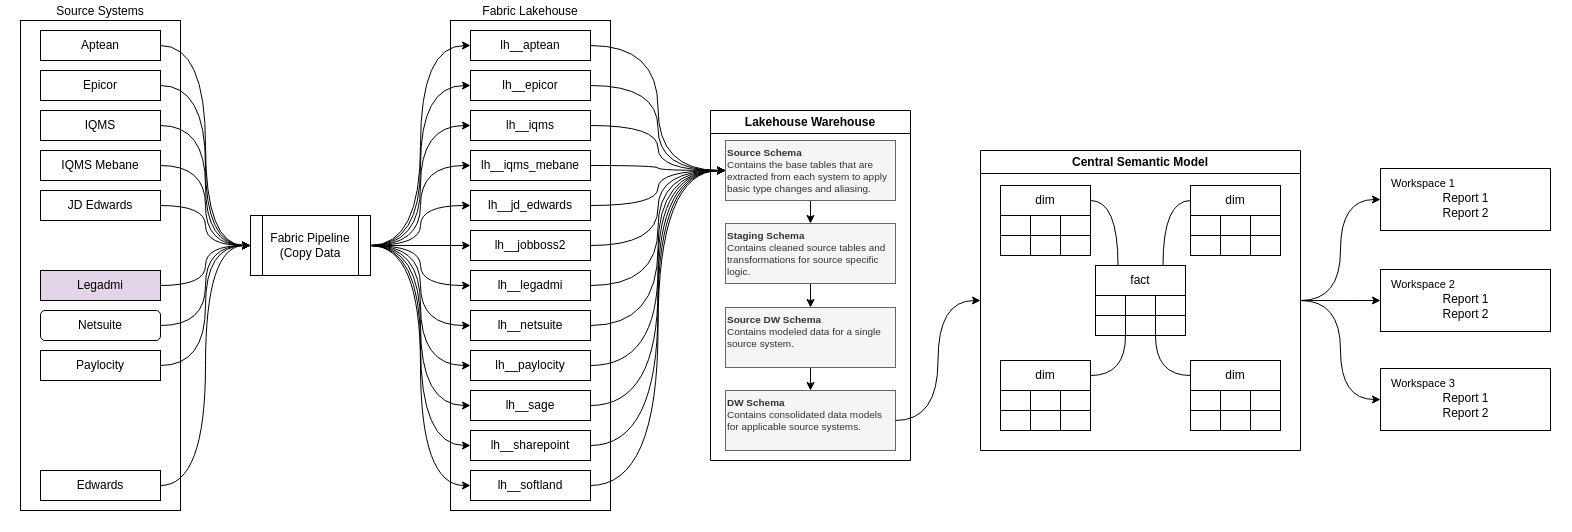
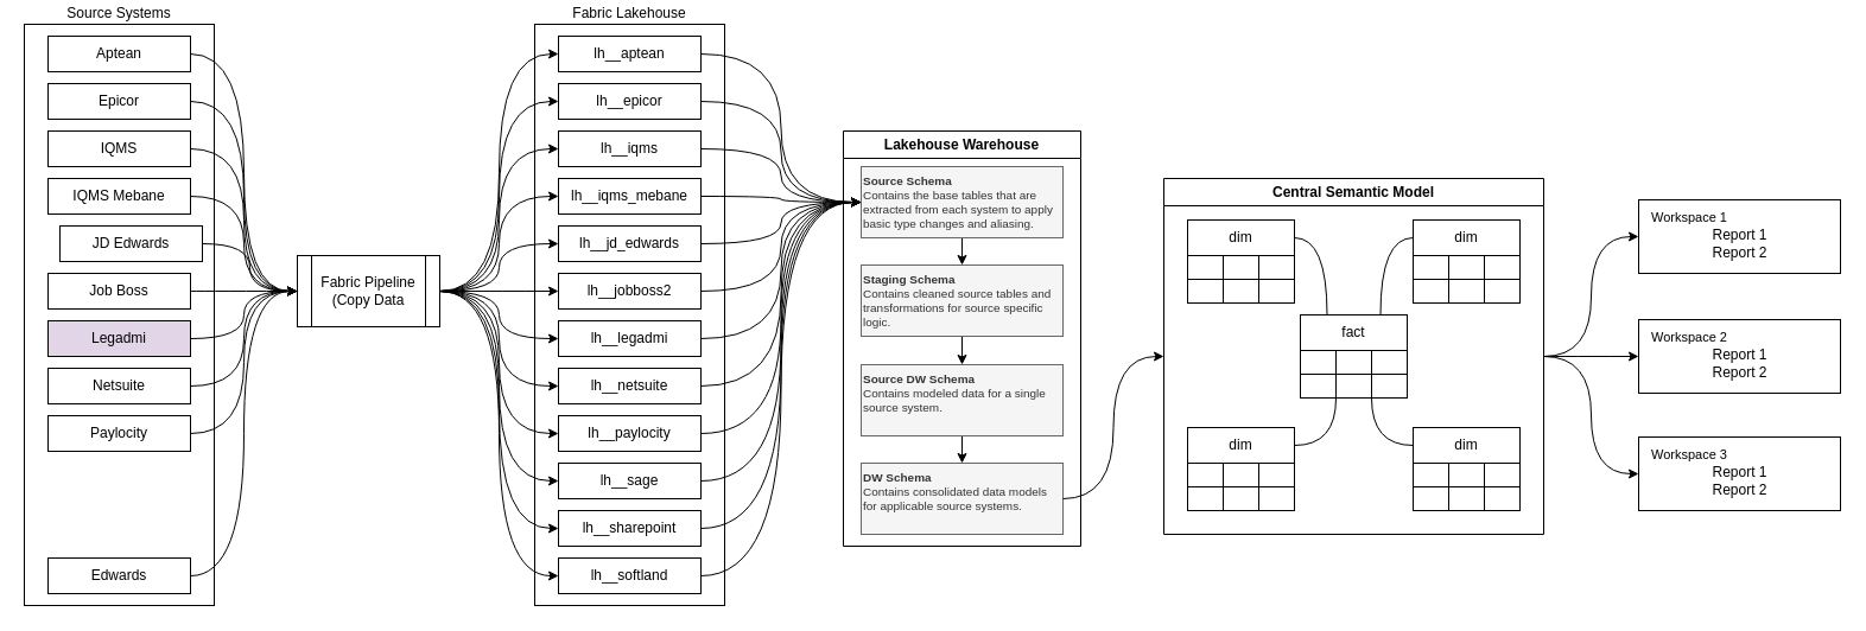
- <mxCell id="37" value="JD Edwards" style="rounded=0;fontSize=12;fontColor=#000000;labelBackgroundColor=none;labelBorderColor=none;whiteSpace=wrap;" vertex="1" parent="1"><mxGeometry x="40" y="190" width="120" height="30" as="geometry" /></mxCell>
+ <mxCell id="37" value="JD Edwards" style="rounded=0;fontSize=12;fontColor=#000000;labelBackgroundColor=none;labelBorderColor=none;whiteSpace=wrap;" vertex="1" parent="1"><mxGeometry x="50" y="190" width="120" height="30" as="geometry" /></mxCell>
+ <mxCell id="39" value="Job Boss" style="rounded=0;fontSize=12;fontColor=#000000;labelBackgroundColor=none;labelBorderColor=none;whiteSpace=wrap;" vertex="1" parent="1"><mxGeometry x="40" y="230" width="120" height="30" as="geometry" /></mxCell>
+ <mxCell id="38" style="edgeStyle=orthogonalEdgeStyle;rounded=0;orthogonalLoop=1;jettySize=auto;html=1;exitX=1;exitY=0.5;exitDx=0;exitDy=0;entryX=0;entryY=0.5;entryDx=0;entryDy=0;curved=1;" edge="1" parent="1" source="39" target="60"><mxGeometry relative="1" as="geometry" /></mxCell>
- <mxCell id="43" value="Netsuite" style="fontSize=12;fontColor=#000000;labelBackgroundColor=none;labelBorderColor=none;whiteSpace=wrap;rounded=1;" vertex="1" parent="1"><mxGeometry x="40" y="310" width="120" height="30" as="geometry" /></mxCell>
+ <mxCell id="43" value="Netsuite" style="rounded=0;fontSize=12;fontColor=#000000;labelBackgroundColor=none;labelBorderColor=none;whiteSpace=wrap;" vertex="1" parent="1"><mxGeometry x="40" y="310" width="120" height="30" as="geometry" /></mxCell>
